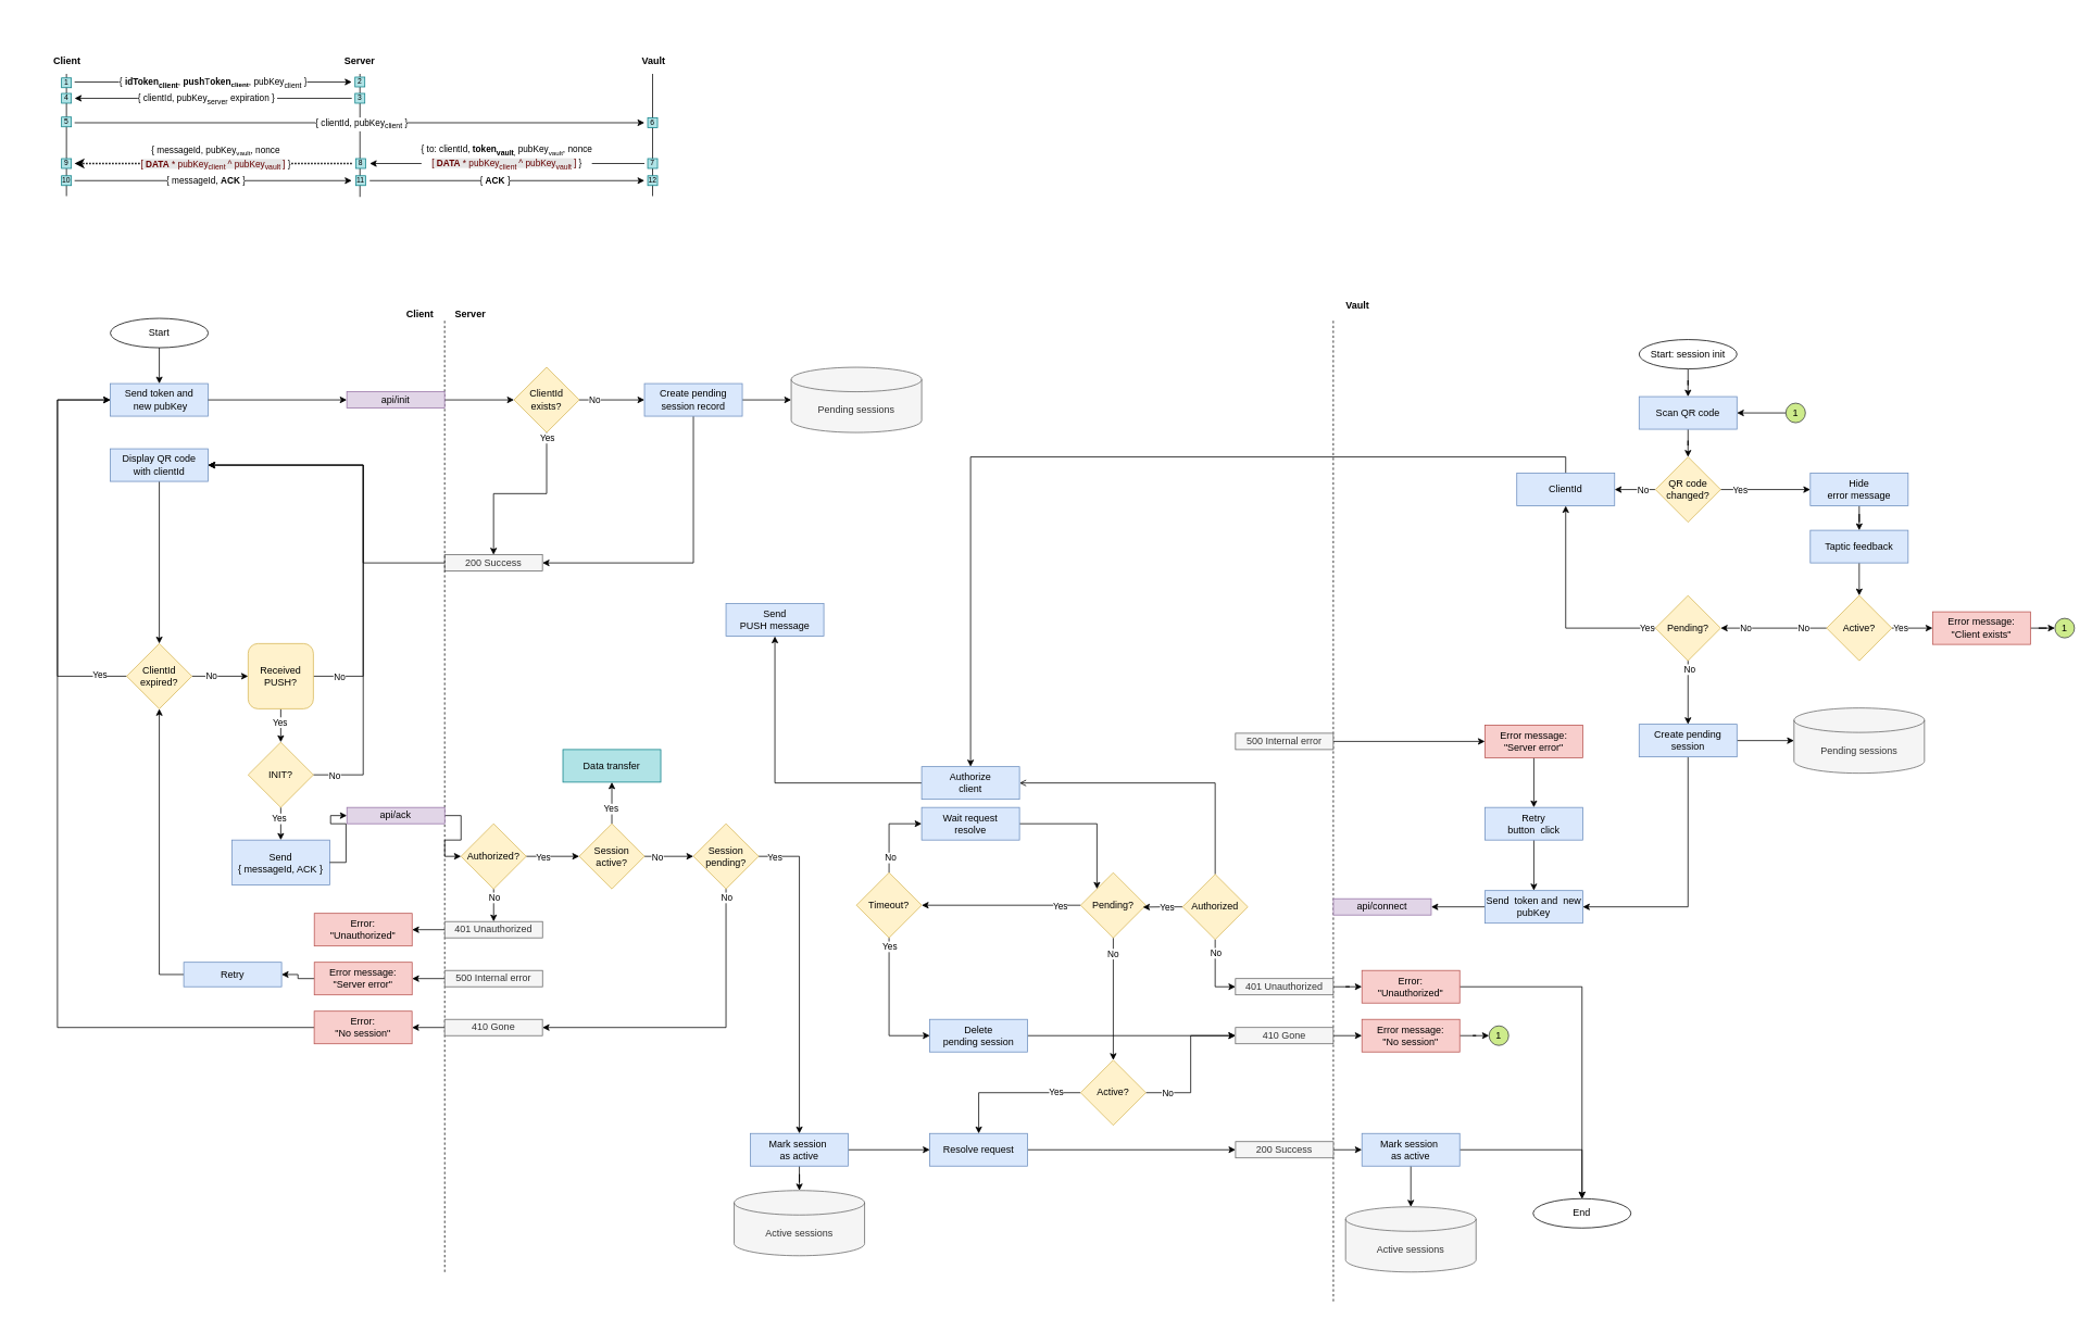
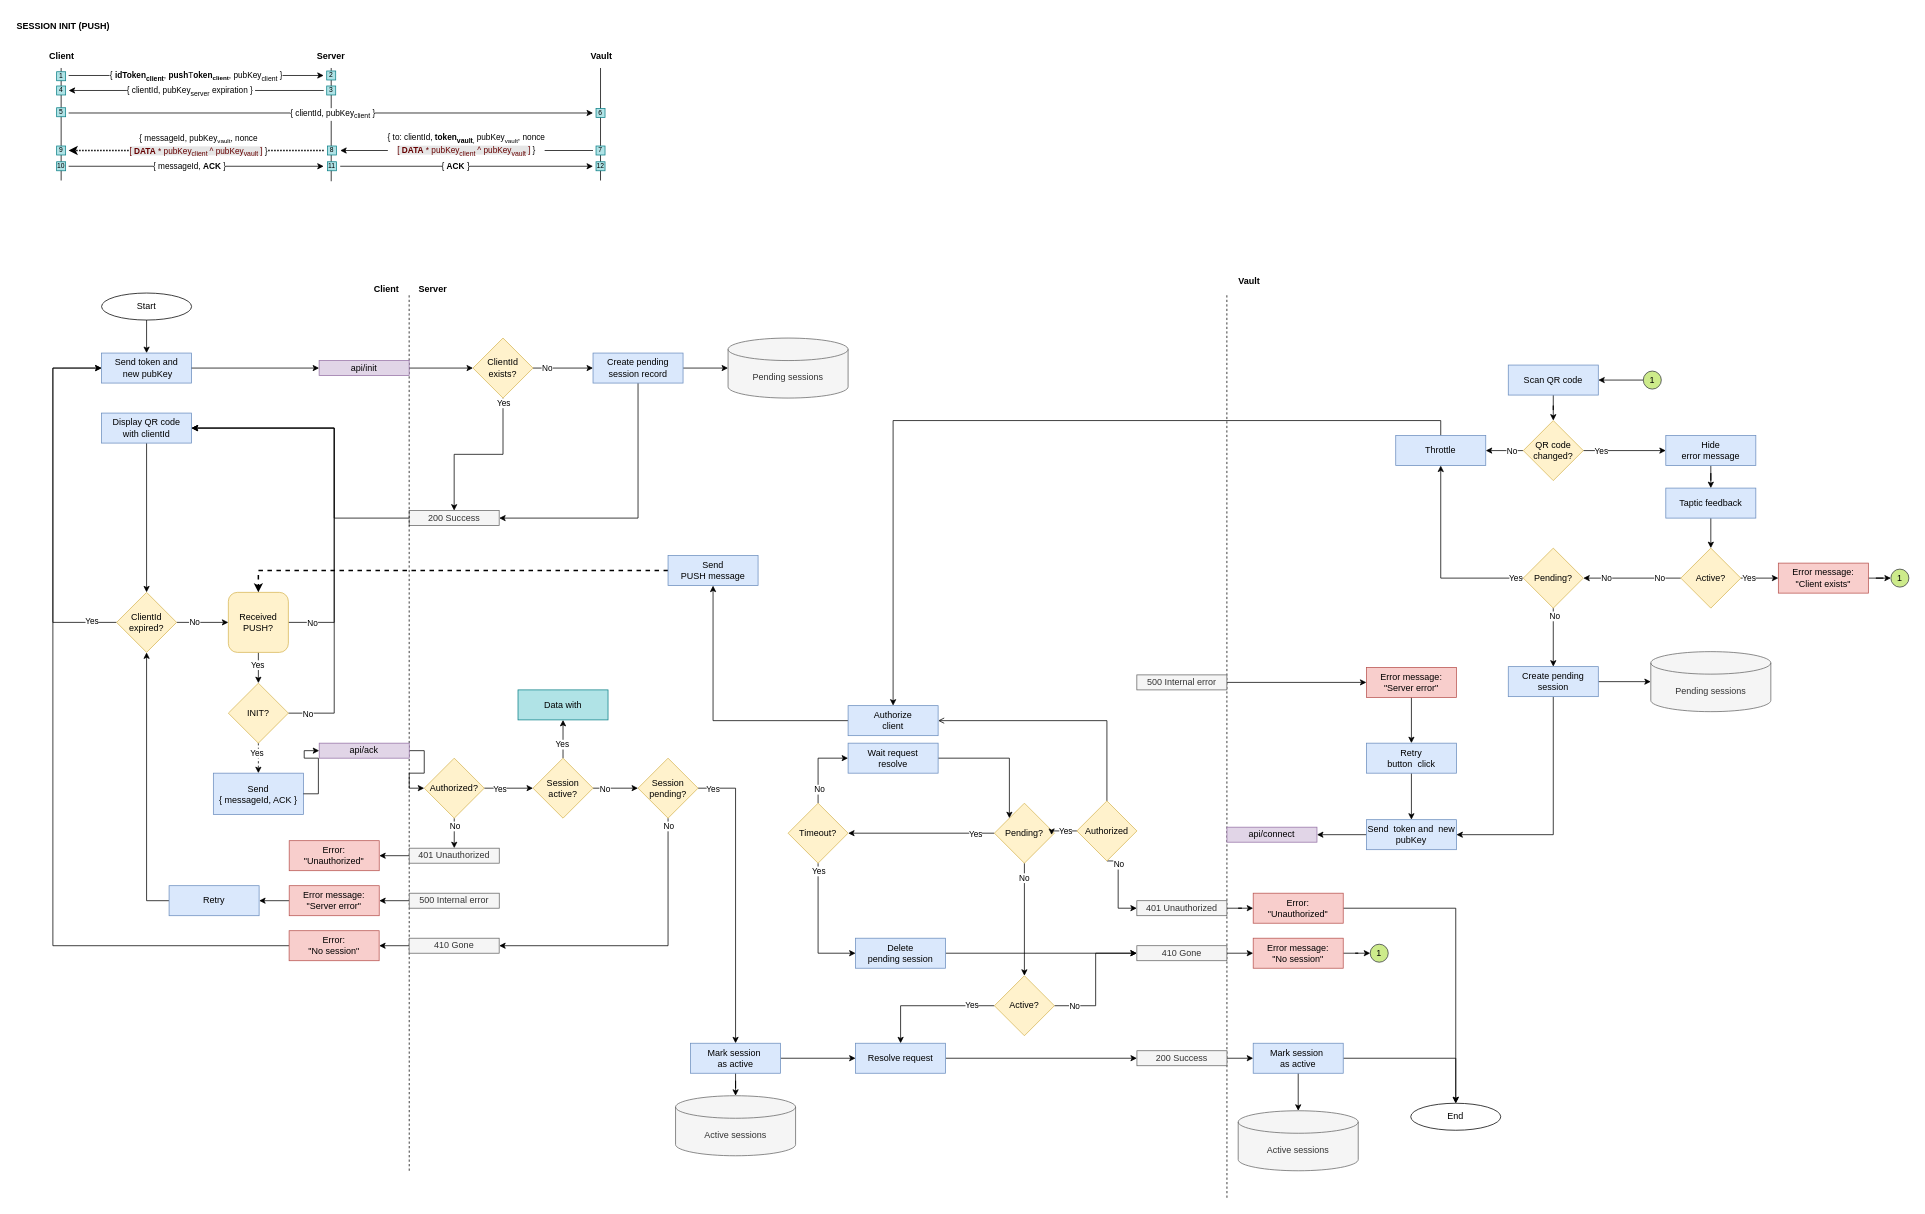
+ <mxCell id="21" value="SESSION INIT (PUSH)" style="text;html=1;strokeColor=none;fillColor=none;align=left;verticalAlign=middle;whiteSpace=wrap;rounded=0;fontStyle=1" vertex="1" parent="1"><mxGeometry x="20" y="20" width="140" height="30" as="geometry" /></mxCell>
- <mxCell id="97" value="Start: session init" style="ellipse;whiteSpace=wrap;html=1;" vertex="1" parent="1"><mxGeometry x="2010" y="416" width="120" height="36" as="geometry" /></mxCell>
- <mxCell id="96" value="" style="edgeStyle=orthogonalEdgeStyle;rounded=0;orthogonalLoop=1;jettySize=auto;html=1;" edge="1" parent="1" source="97" target="99"><mxGeometry relative="1" as="geometry" /></mxCell>
- <mxCell id="195" value="ClientId" style="rounded=0;whiteSpace=wrap;html=1;fillColor=#dae8fc;strokeColor=#6c8ebf;" vertex="1" parent="1"><mxGeometry x="1860" y="580" width="120" height="40" as="geometry" /></mxCell>
+ <mxCell id="195" value="Throttle" style="rounded=0;whiteSpace=wrap;html=1;fillColor=#dae8fc;strokeColor=#6c8ebf;" vertex="1" parent="1"><mxGeometry x="1860" y="580" width="120" height="40" as="geometry" /></mxCell>
+ <mxCell id="172" style="edgeStyle=orthogonalEdgeStyle;rounded=0;orthogonalLoop=1;jettySize=auto;html=1;exitX=0;exitY=0.5;exitDx=0;exitDy=0;entryX=0.5;entryY=0;entryDx=0;entryDy=0;dashed=1;strokeWidth=2;" edge="1" parent="1" source="173" target="86"><mxGeometry relative="1" as="geometry" /></mxCell>
- <mxCell id="166" value="Data transfer" style="rounded=0;whiteSpace=wrap;html=1;fillColor=#b0e3e6;strokeColor=#0e8088;" vertex="1" parent="1"><mxGeometry x="690" y="919" width="120" height="40" as="geometry" /></mxCell>
+ <mxCell id="166" value="Data with" style="rounded=0;whiteSpace=wrap;html=1;fillColor=#b0e3e6;strokeColor=#0e8088;" vertex="1" parent="1"><mxGeometry x="690" y="919" width="120" height="40" as="geometry" /></mxCell>
- <mxCell id="89" value="" style="edgeStyle=orthogonalEdgeStyle;rounded=0;orthogonalLoop=1;jettySize=auto;html=1;" edge="1" parent="1" source="91" target="92"><mxGeometry relative="1" as="geometry" /></mxCell>
+ <mxCell id="89" value="" style="edgeStyle=orthogonalEdgeStyle;rounded=0;orthogonalLoop=1;jettySize=auto;html=1;dashed=1;" edge="1" parent="1" source="91" target="92"><mxGeometry relative="1" as="geometry" /></mxCell>
- <mxCell id="189" value="Authorized" style="rhombus;whiteSpace=wrap;html=1;fillColor=#fff2cc;strokeColor=#d6b656;" vertex="1" parent="1"><mxGeometry x="1450" y="1072" width="80" height="80" as="geometry" /></mxCell>
+ <mxCell id="189" value="Authorized" style="rhombus;whiteSpace=wrap;html=1;fillColor=#fff2cc;strokeColor=#d6b656;" vertex="1" parent="1"><mxGeometry x="1435" y="1067" width="80" height="80" as="geometry" /></mxCell>
- <mxCell id="138" value="Retry" style="rounded=0;whiteSpace=wrap;html=1;fillColor=#dae8fc;strokeColor=#6c8ebf;" vertex="1" parent="1"><mxGeometry x="224.89" y="1180" width="120" height="30" as="geometry" /></mxCell>
+ <mxCell id="138" value="Retry" style="rounded=0;whiteSpace=wrap;html=1;fillColor=#dae8fc;strokeColor=#6c8ebf;" vertex="1" parent="1"><mxGeometry x="224.89" y="1180" width="120" height="40" as="geometry" /></mxCell>
